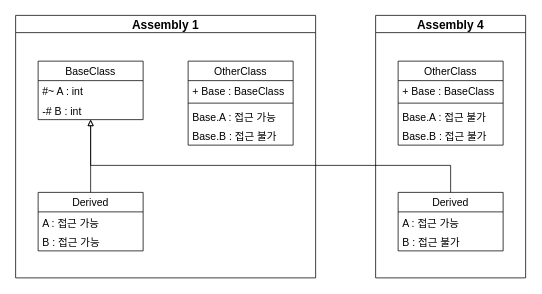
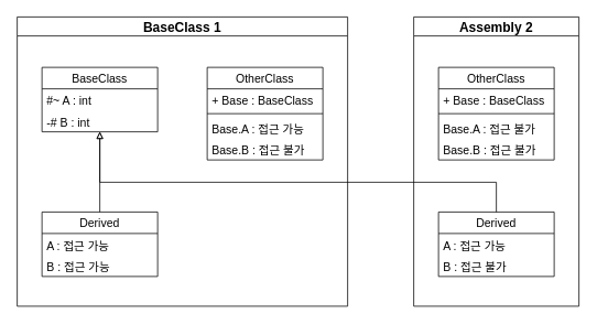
- <mxCell id="2" value="Assembly 1" style="swimlane;whiteSpace=wrap;html=1;fontSize=16;" vertex="1" parent="1"><mxGeometry x="20" y="20" width="400" height="350" as="geometry" /></mxCell>
+ <mxCell id="2" value="BaseClass 1" style="swimlane;whiteSpace=wrap;html=1;fontSize=16;" vertex="1" parent="1"><mxGeometry x="20" y="20" width="400" height="350" as="geometry" /></mxCell>
- <mxCell id="15" value="Assembly 4" style="swimlane;whiteSpace=wrap;html=1;fontSize=16;" vertex="1" parent="1"><mxGeometry x="500" y="20" width="200" height="350" as="geometry" /></mxCell>
+ <mxCell id="15" value="Assembly 2" style="swimlane;whiteSpace=wrap;html=1;fontSize=16;" vertex="1" parent="1"><mxGeometry x="500" y="20" width="200" height="350" as="geometry" /></mxCell>
